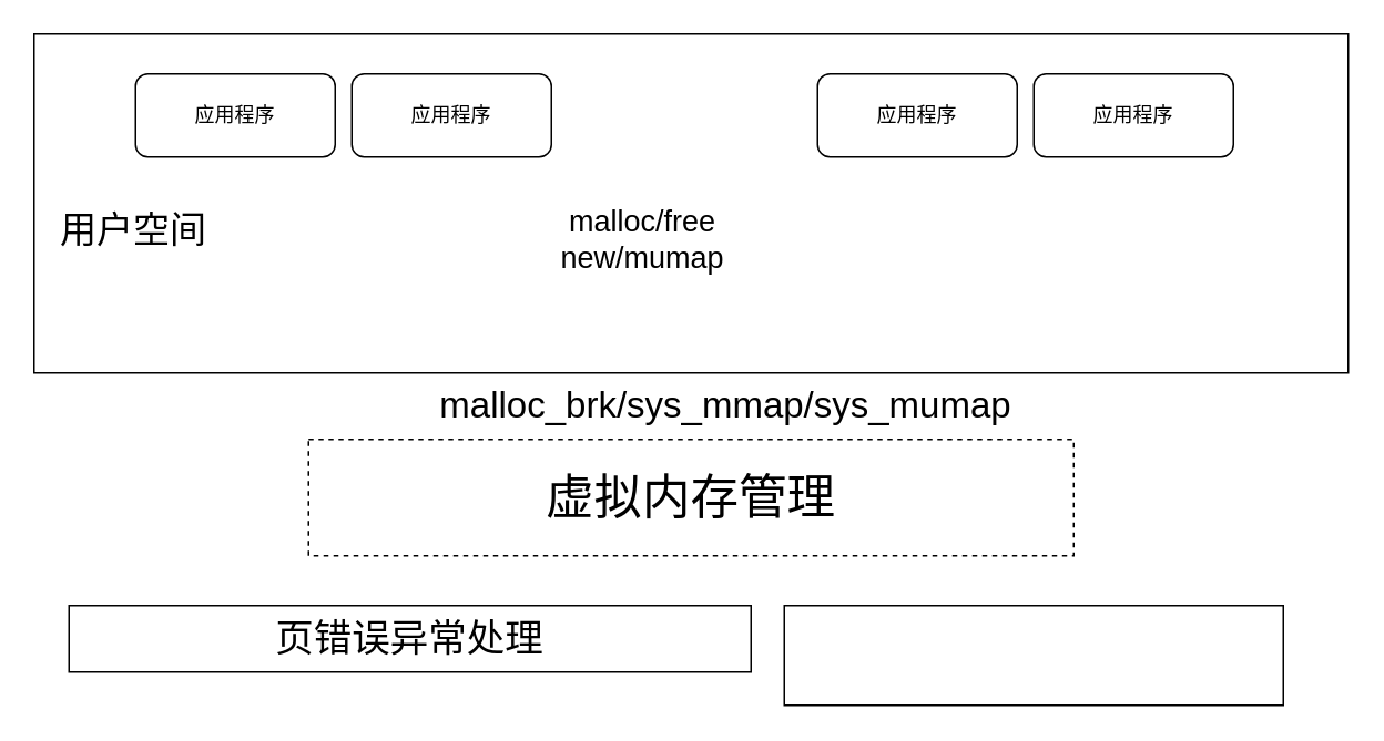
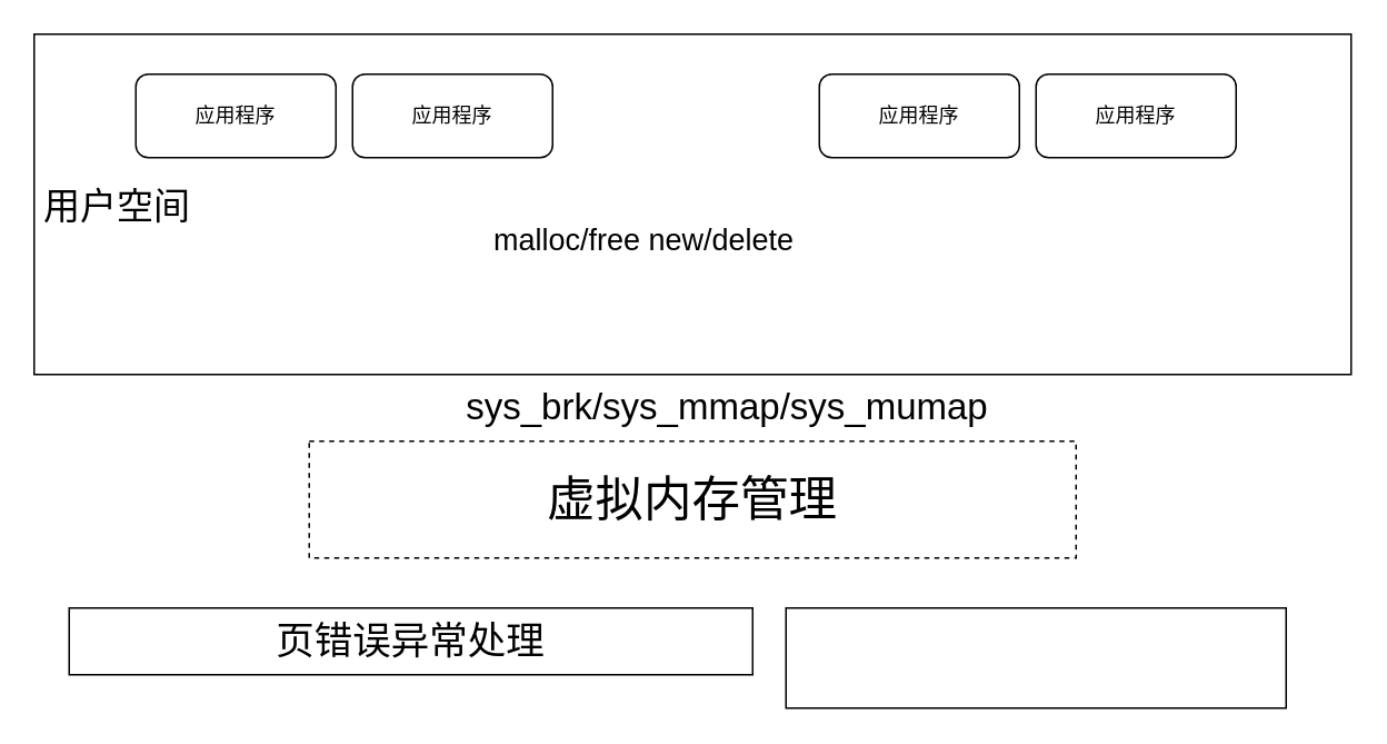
- <mxCell id="7" value="&lt;font style=&quot;font-size: 22px&quot;&gt;用户空间&lt;/font&gt;" style="text;html=1;strokeColor=none;fillColor=none;align=center;verticalAlign=middle;whiteSpace=wrap;rounded=0;" vertex="1" parent="1"><mxGeometry x="30" y="129" width="100" height="20" as="geometry" /></mxCell>
+ <mxCell id="7" value="&lt;font style=&quot;font-size: 22px&quot;&gt;用户空间&lt;/font&gt;" style="text;html=1;strokeColor=none;fillColor=none;align=center;verticalAlign=middle;whiteSpace=wrap;rounded=0;" vertex="1" parent="1"><mxGeometry x="20" y="114" width="100" height="20" as="geometry" /></mxCell>
- <mxCell id="8" value="&lt;font style=&quot;font-size: 18px&quot;&gt;malloc/free new/mumap&lt;/font&gt;" style="text;html=1;strokeColor=none;fillColor=none;align=center;verticalAlign=middle;whiteSpace=wrap;rounded=0;" vertex="1" parent="1"><mxGeometry x="291" y="134" width="190" height="20" as="geometry" /></mxCell>
+ <mxCell id="8" value="&lt;font style=&quot;font-size: 18px&quot;&gt;malloc/free new/delete&lt;/font&gt;" style="text;html=1;strokeColor=none;fillColor=none;align=center;verticalAlign=middle;whiteSpace=wrap;rounded=0;" vertex="1" parent="1"><mxGeometry x="291" y="134" width="190" height="20" as="geometry" /></mxCell>
- <mxCell id="10" value="&lt;font style=&quot;font-size: 22px&quot;&gt;malloc_brk/sys_mmap/sys_mumap&lt;/font&gt;" style="text;html=1;strokeColor=none;fillColor=none;align=center;verticalAlign=middle;whiteSpace=wrap;rounded=0;" vertex="1" parent="1"><mxGeometry x="211" y="234" width="450" height="20" as="geometry" /></mxCell>
+ <mxCell id="10" value="&lt;font style=&quot;font-size: 22px&quot;&gt;sys_brk/sys_mmap/sys_mumap&lt;/font&gt;" style="text;html=1;strokeColor=none;fillColor=none;align=center;verticalAlign=middle;whiteSpace=wrap;rounded=0;" vertex="1" parent="1"><mxGeometry x="211" y="234" width="450" height="20" as="geometry" /></mxCell>
